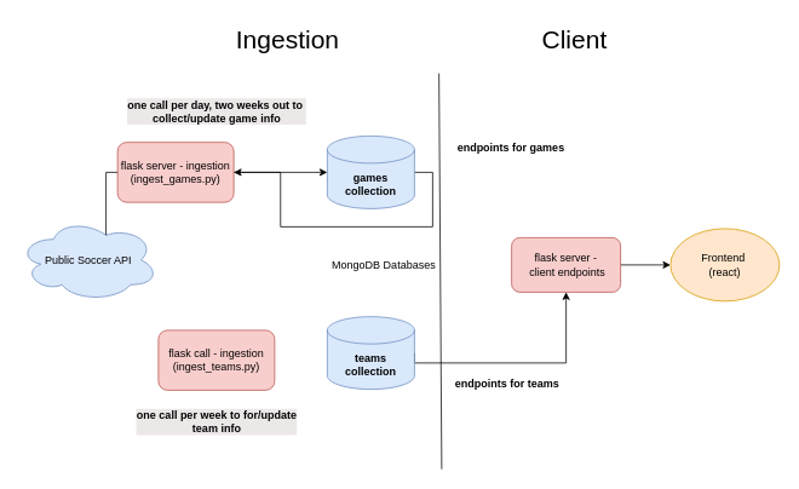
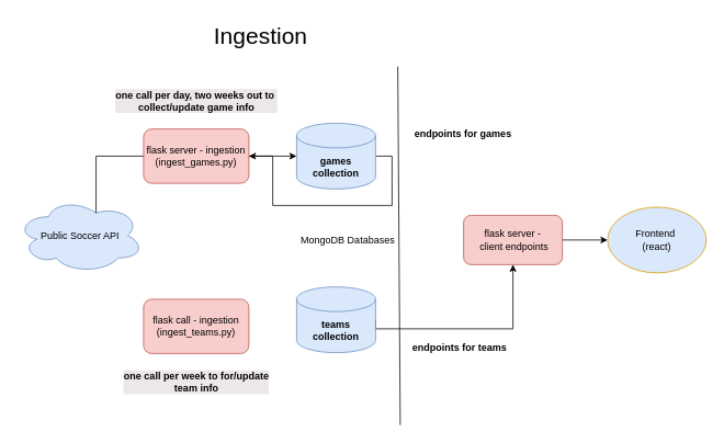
- <mxCell id="13" value="&lt;font style=&quot;font-size: 28px;&quot;&gt;Client&lt;/font&gt;" style="text;html=1;align=center;verticalAlign=middle;resizable=0;points=[];autosize=1;strokeColor=none;fillColor=none;" vertex="1" parent="1"><mxGeometry x="587" y="20" width="90" height="46" as="geometry" /></mxCell>
- <mxCell id="20" value="flask server - ingestion&lt;br&gt;(ingest_games.py)" style="rounded=1;whiteSpace=wrap;html=1;fillColor=#f8cecc;strokeColor=#b85450;" vertex="1" parent="1"><mxGeometry x="129" y="156" width="128" height="66" as="geometry" /></mxCell>
+ <mxCell id="20" value="flask server - ingestion&lt;br&gt;(ingest_games.py)" style="rounded=1;whiteSpace=wrap;html=1;fillColor=#f8cecc;strokeColor=#b85450;" vertex="1" parent="1"><mxGeometry x="174" y="156" width="128" height="66" as="geometry" /></mxCell>
- <mxCell id="14" value="Frontend&amp;nbsp;&lt;div&gt;(react)&lt;/div&gt;" style="ellipse;whiteSpace=wrap;html=1;fillColor=#ffe6cc;strokeColor=#d79b00;" vertex="1" parent="1"><mxGeometry x="738" y="251" width="120" height="80" as="geometry" /></mxCell>
+ <mxCell id="14" value="Frontend&amp;nbsp;&lt;div&gt;(react)&lt;/div&gt;" style="ellipse;whiteSpace=wrap;html=1;fillColor=#dae8fc;strokeColor=#d79b00;" vertex="1" parent="1"><mxGeometry x="738" y="251" width="120" height="80" as="geometry" /></mxCell>
